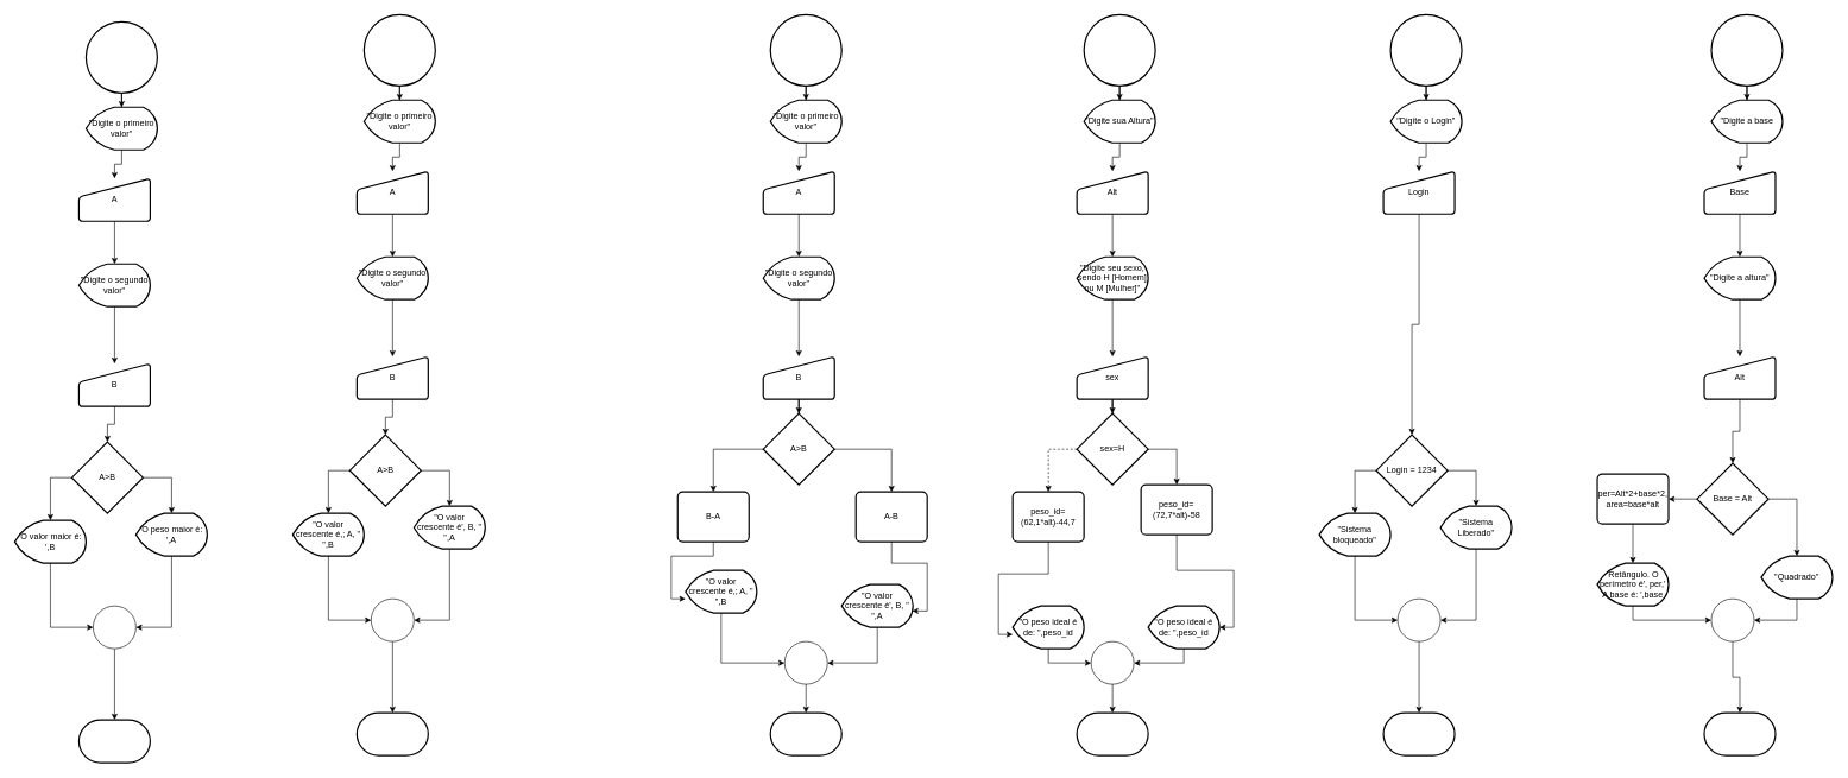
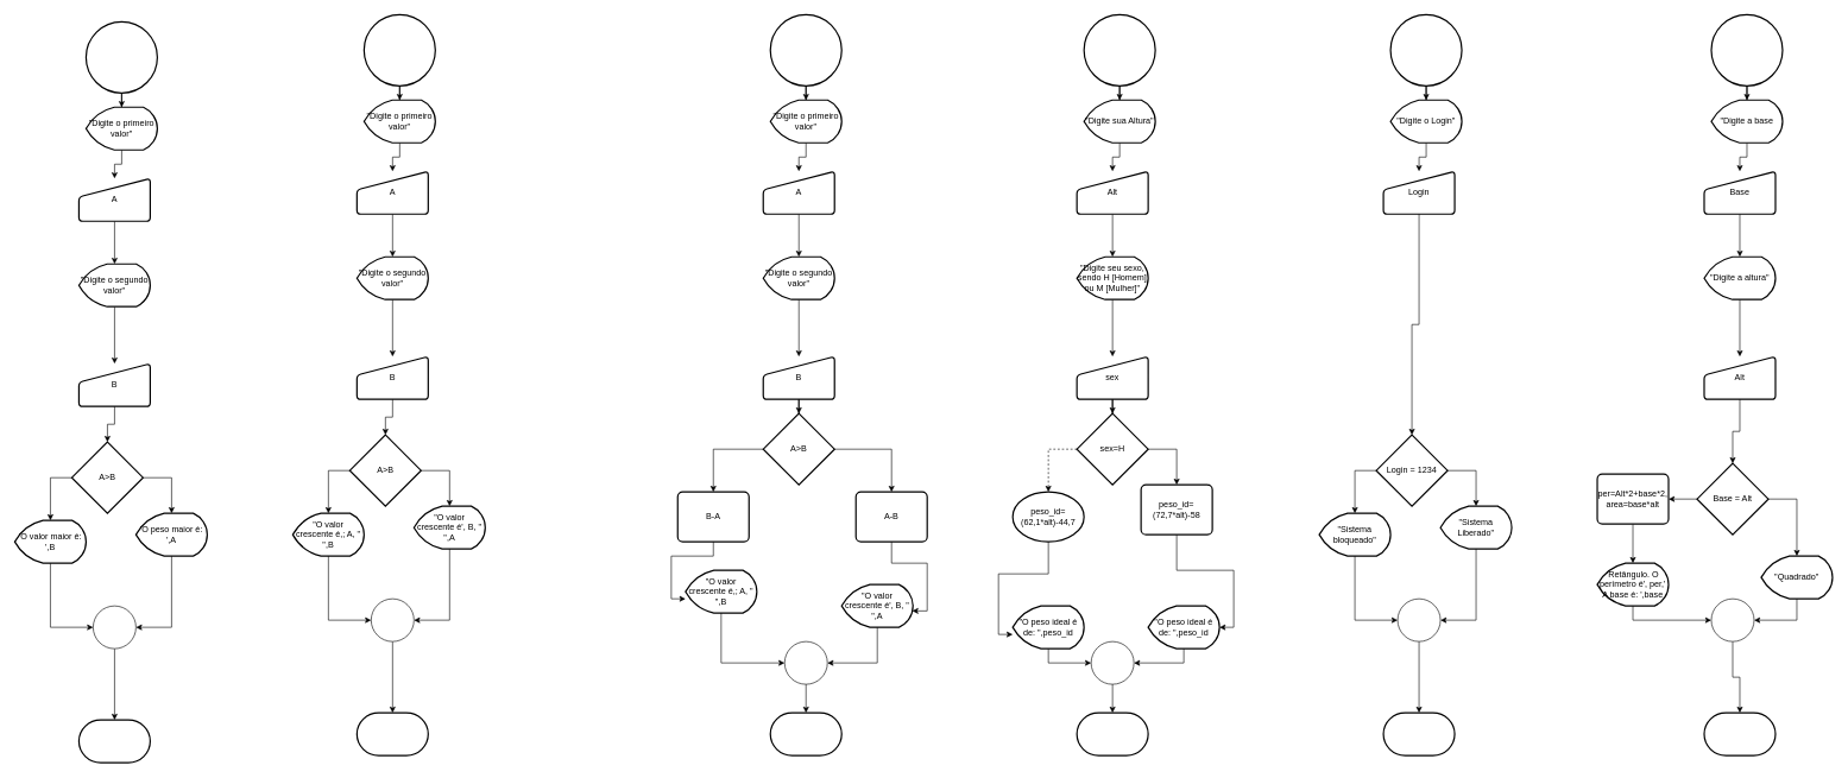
- <mxCell id="87" value="peso_id=(62,1*alt)-44,7" style="rounded=1;whiteSpace=wrap;html=1;absoluteArcSize=1;arcSize=14;strokeWidth=2;" vertex="1" parent="1"><mxGeometry x="1420" y="690" width="100" height="70" as="geometry" /></mxCell>
+ <mxCell id="87" value="peso_id=(62,1*alt)-44,7" style="ellipse;whiteSpace=wrap;html=1;absoluteArcSize=1;arcSize=14;strokeWidth=2;" vertex="1" parent="1"><mxGeometry x="1420" y="690" width="100" height="70" as="geometry" /></mxCell>
